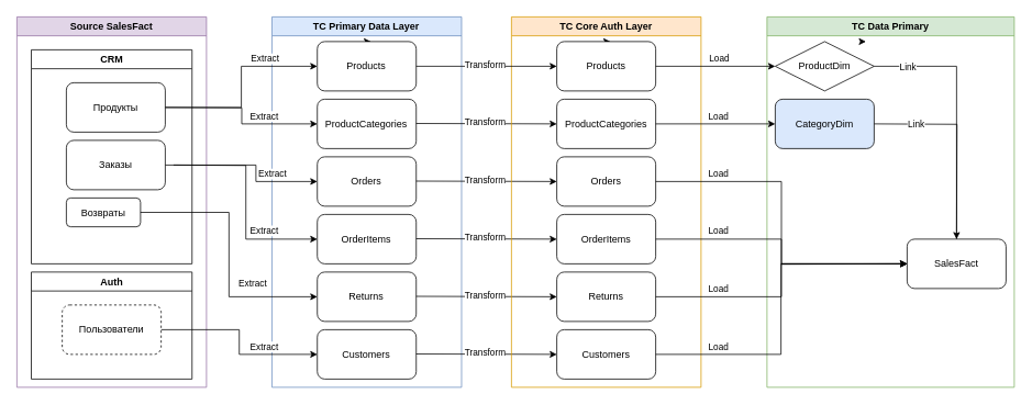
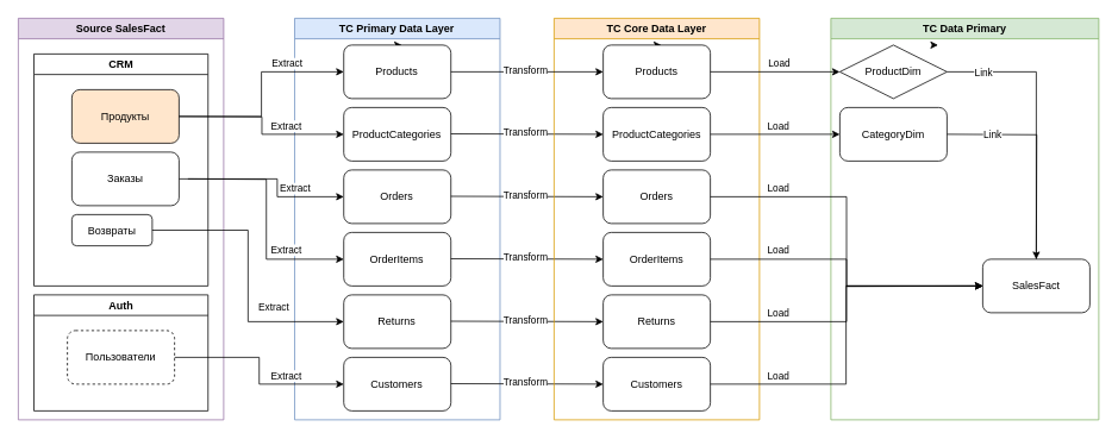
- <mxCell id="44" value="TC Core Auth Layer" style="swimlane;whiteSpace=wrap;html=1;fillColor=#ffe6cc;strokeColor=#d79b00;" vertex="1" parent="1"><mxGeometry x="620" y="20" width="230" height="450" as="geometry" /></mxCell>
+ <mxCell id="44" value="TC Core Data Layer" style="swimlane;whiteSpace=wrap;html=1;fillColor=#ffe6cc;strokeColor=#d79b00;" vertex="1" parent="1"><mxGeometry x="620" y="20" width="230" height="450" as="geometry" /></mxCell>
- <mxCell id="4" value="Продукты" style="rounded=1;whiteSpace=wrap;html=1;" parent="3" vertex="1"><mxGeometry x="42.5" y="40" width="120" height="60" as="geometry" /></mxCell>
+ <mxCell id="4" value="Продукты" style="rounded=1;whiteSpace=wrap;html=1;fillColor=#ffe6cc;" parent="3" vertex="1"><mxGeometry x="42.5" y="40" width="120" height="60" as="geometry" /></mxCell>
- <mxCell id="59" value="CategoryDim" style="rounded=1;whiteSpace=wrap;html=1;fillColor=#dae8fc;" vertex="1" parent="55"><mxGeometry x="10" y="100" width="120" height="60" as="geometry" /></mxCell>
+ <mxCell id="59" value="CategoryDim" style="rounded=1;whiteSpace=wrap;html=1;" vertex="1" parent="55"><mxGeometry x="10" y="100" width="120" height="60" as="geometry" /></mxCell>
